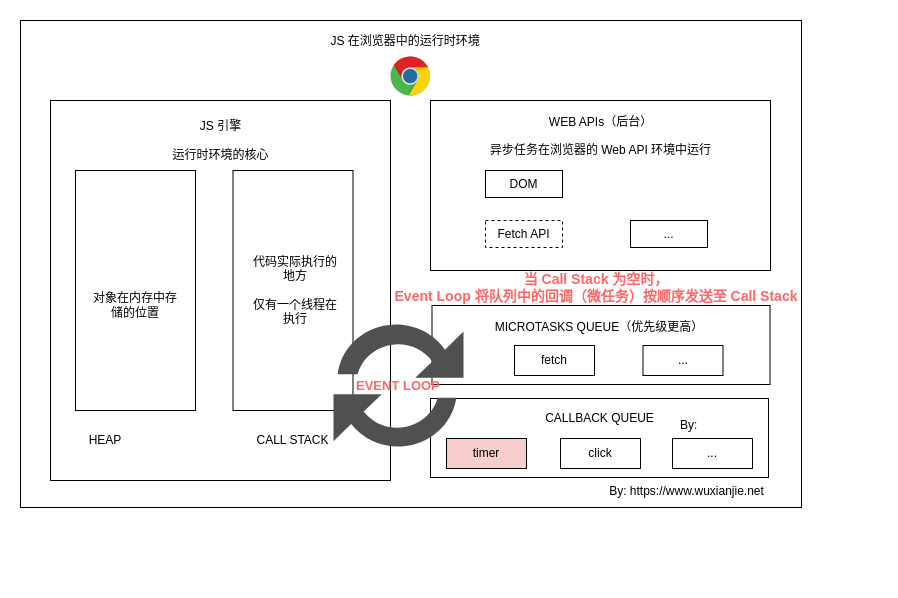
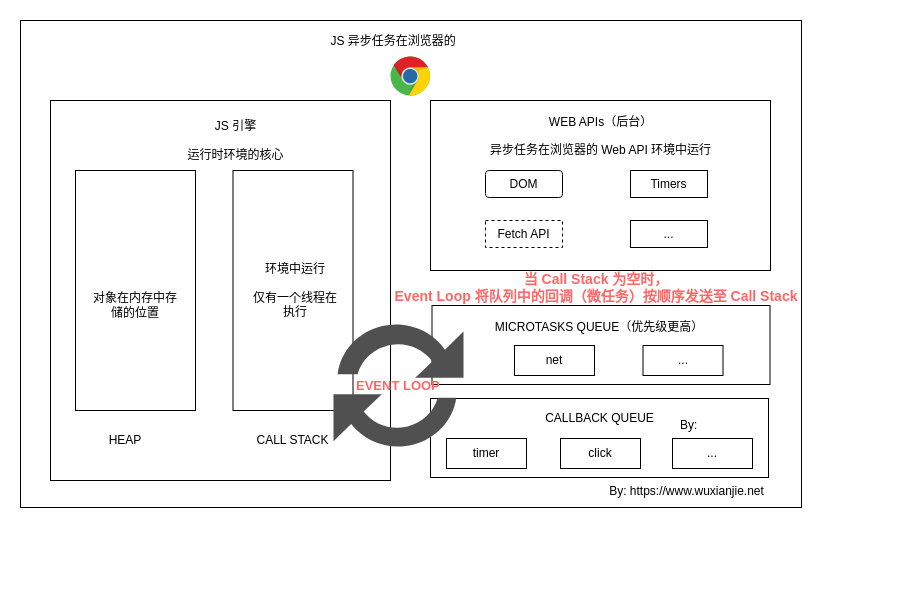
- <mxCell id="3" value="JS 在浏览器中的运行时环境" style="text;strokeColor=none;fillColor=none;align=left;verticalAlign=top;spacingLeft=4;spacingRight=4;overflow=hidden;rotatable=0;points=[[0,0.5],[1,0.5]];portConstraint=eastwest;" parent="1" vertex="1"><mxGeometry x="324.5" y="27" width="171" height="26" as="geometry" /></mxCell>
+ <mxCell id="3" value="JS 异步任务在浏览器的" style="text;strokeColor=none;fillColor=none;align=left;verticalAlign=top;spacingLeft=4;spacingRight=4;overflow=hidden;rotatable=0;points=[[0,0.5],[1,0.5]];portConstraint=eastwest;" parent="1" vertex="1"><mxGeometry x="324.5" y="27" width="171" height="26" as="geometry" /></mxCell>
- <mxCell id="5" value="JS 引擎&lt;br&gt;&lt;br&gt;运行时环境的核心" style="text;html=1;strokeColor=none;fillColor=none;align=center;verticalAlign=middle;whiteSpace=wrap;rounded=0;" parent="1" vertex="1"><mxGeometry x="152.5" y="120" width="135" height="40" as="geometry" /></mxCell>
+ <mxCell id="5" value="JS 引擎&lt;br&gt;&lt;br&gt;运行时环境的核心" style="text;html=1;strokeColor=none;fillColor=none;align=center;verticalAlign=middle;whiteSpace=wrap;rounded=0;" parent="1" vertex="1"><mxGeometry x="167.5" y="120" width="135" height="40" as="geometry" /></mxCell>
- <mxCell id="16" value="&lt;font color=&quot;#000000&quot;&gt;DOM&lt;/font&gt;" style="rounded=0;whiteSpace=wrap;html=1;fontColor=#FF6666;" parent="1" vertex="1"><mxGeometry x="485" y="170" width="77" height="27" as="geometry" /></mxCell>
+ <mxCell id="16" value="&lt;font color=&quot;#000000&quot;&gt;DOM&lt;/font&gt;" style="whiteSpace=wrap;html=1;fontColor=#FF6666;rounded=1;" parent="1" vertex="1"><mxGeometry x="485" y="170" width="77" height="27" as="geometry" /></mxCell>
+ <mxCell id="19" value="&lt;font color=&quot;#000000&quot;&gt;Timers&lt;/font&gt;" style="rounded=0;whiteSpace=wrap;html=1;fontColor=#FF6666;" parent="1" vertex="1"><mxGeometry x="630" y="170" width="77" height="27" as="geometry" /></mxCell>
- <mxCell id="15" value="代码实际执行的地方&lt;br&gt;&lt;br&gt;仅有一个线程在执行" style="text;html=1;strokeColor=none;fillColor=none;align=center;verticalAlign=middle;whiteSpace=wrap;rounded=0;" parent="1" vertex="1"><mxGeometry x="250" y="240" width="90" height="100" as="geometry" /></mxCell>
+ <mxCell id="15" value="环境中运行&lt;br&gt;&lt;br&gt;仅有一个线程在执行" style="text;html=1;strokeColor=none;fillColor=none;align=center;verticalAlign=middle;whiteSpace=wrap;rounded=0;" parent="1" vertex="1"><mxGeometry x="250" y="240" width="90" height="100" as="geometry" /></mxCell>
- <mxCell id="27" value="&lt;font color=&quot;#000000&quot;&gt;fetch&lt;/font&gt;" style="rounded=0;whiteSpace=wrap;html=1;fontColor=#FF6666;" parent="1" vertex="1"><mxGeometry x="514" y="345" width="80" height="30" as="geometry" /></mxCell>
+ <mxCell id="27" value="&lt;font color=&quot;#000000&quot;&gt;net&lt;/font&gt;" style="rounded=0;whiteSpace=wrap;html=1;fontColor=#FF6666;" parent="1" vertex="1"><mxGeometry x="514" y="345" width="80" height="30" as="geometry" /></mxCell>
- <mxCell id="8" value="HEAP" style="text;html=1;strokeColor=none;fillColor=none;align=center;verticalAlign=middle;whiteSpace=wrap;rounded=0;" parent="1" vertex="1"><mxGeometry x="80" y="430" width="50" height="20" as="geometry" /></mxCell>
+ <mxCell id="8" value="HEAP" style="text;html=1;strokeColor=none;fillColor=none;align=center;verticalAlign=middle;whiteSpace=wrap;rounded=0;" parent="1" vertex="1"><mxGeometry x="100" y="430" width="50" height="20" as="geometry" /></mxCell>
- <mxCell id="20" value="&lt;span style=&quot;color: rgb(0 , 0 , 0)&quot;&gt;timer&lt;/span&gt;" style="rounded=0;whiteSpace=wrap;html=1;fontColor=#FF6666;fillColor=#f8cecc;" parent="1" vertex="1"><mxGeometry x="446" y="438" width="80" height="30" as="geometry" /></mxCell>
+ <mxCell id="20" value="&lt;span style=&quot;color: rgb(0 , 0 , 0)&quot;&gt;timer&lt;/span&gt;" style="rounded=0;whiteSpace=wrap;html=1;fontColor=#FF6666;" parent="1" vertex="1"><mxGeometry x="446" y="438" width="80" height="30" as="geometry" /></mxCell>
